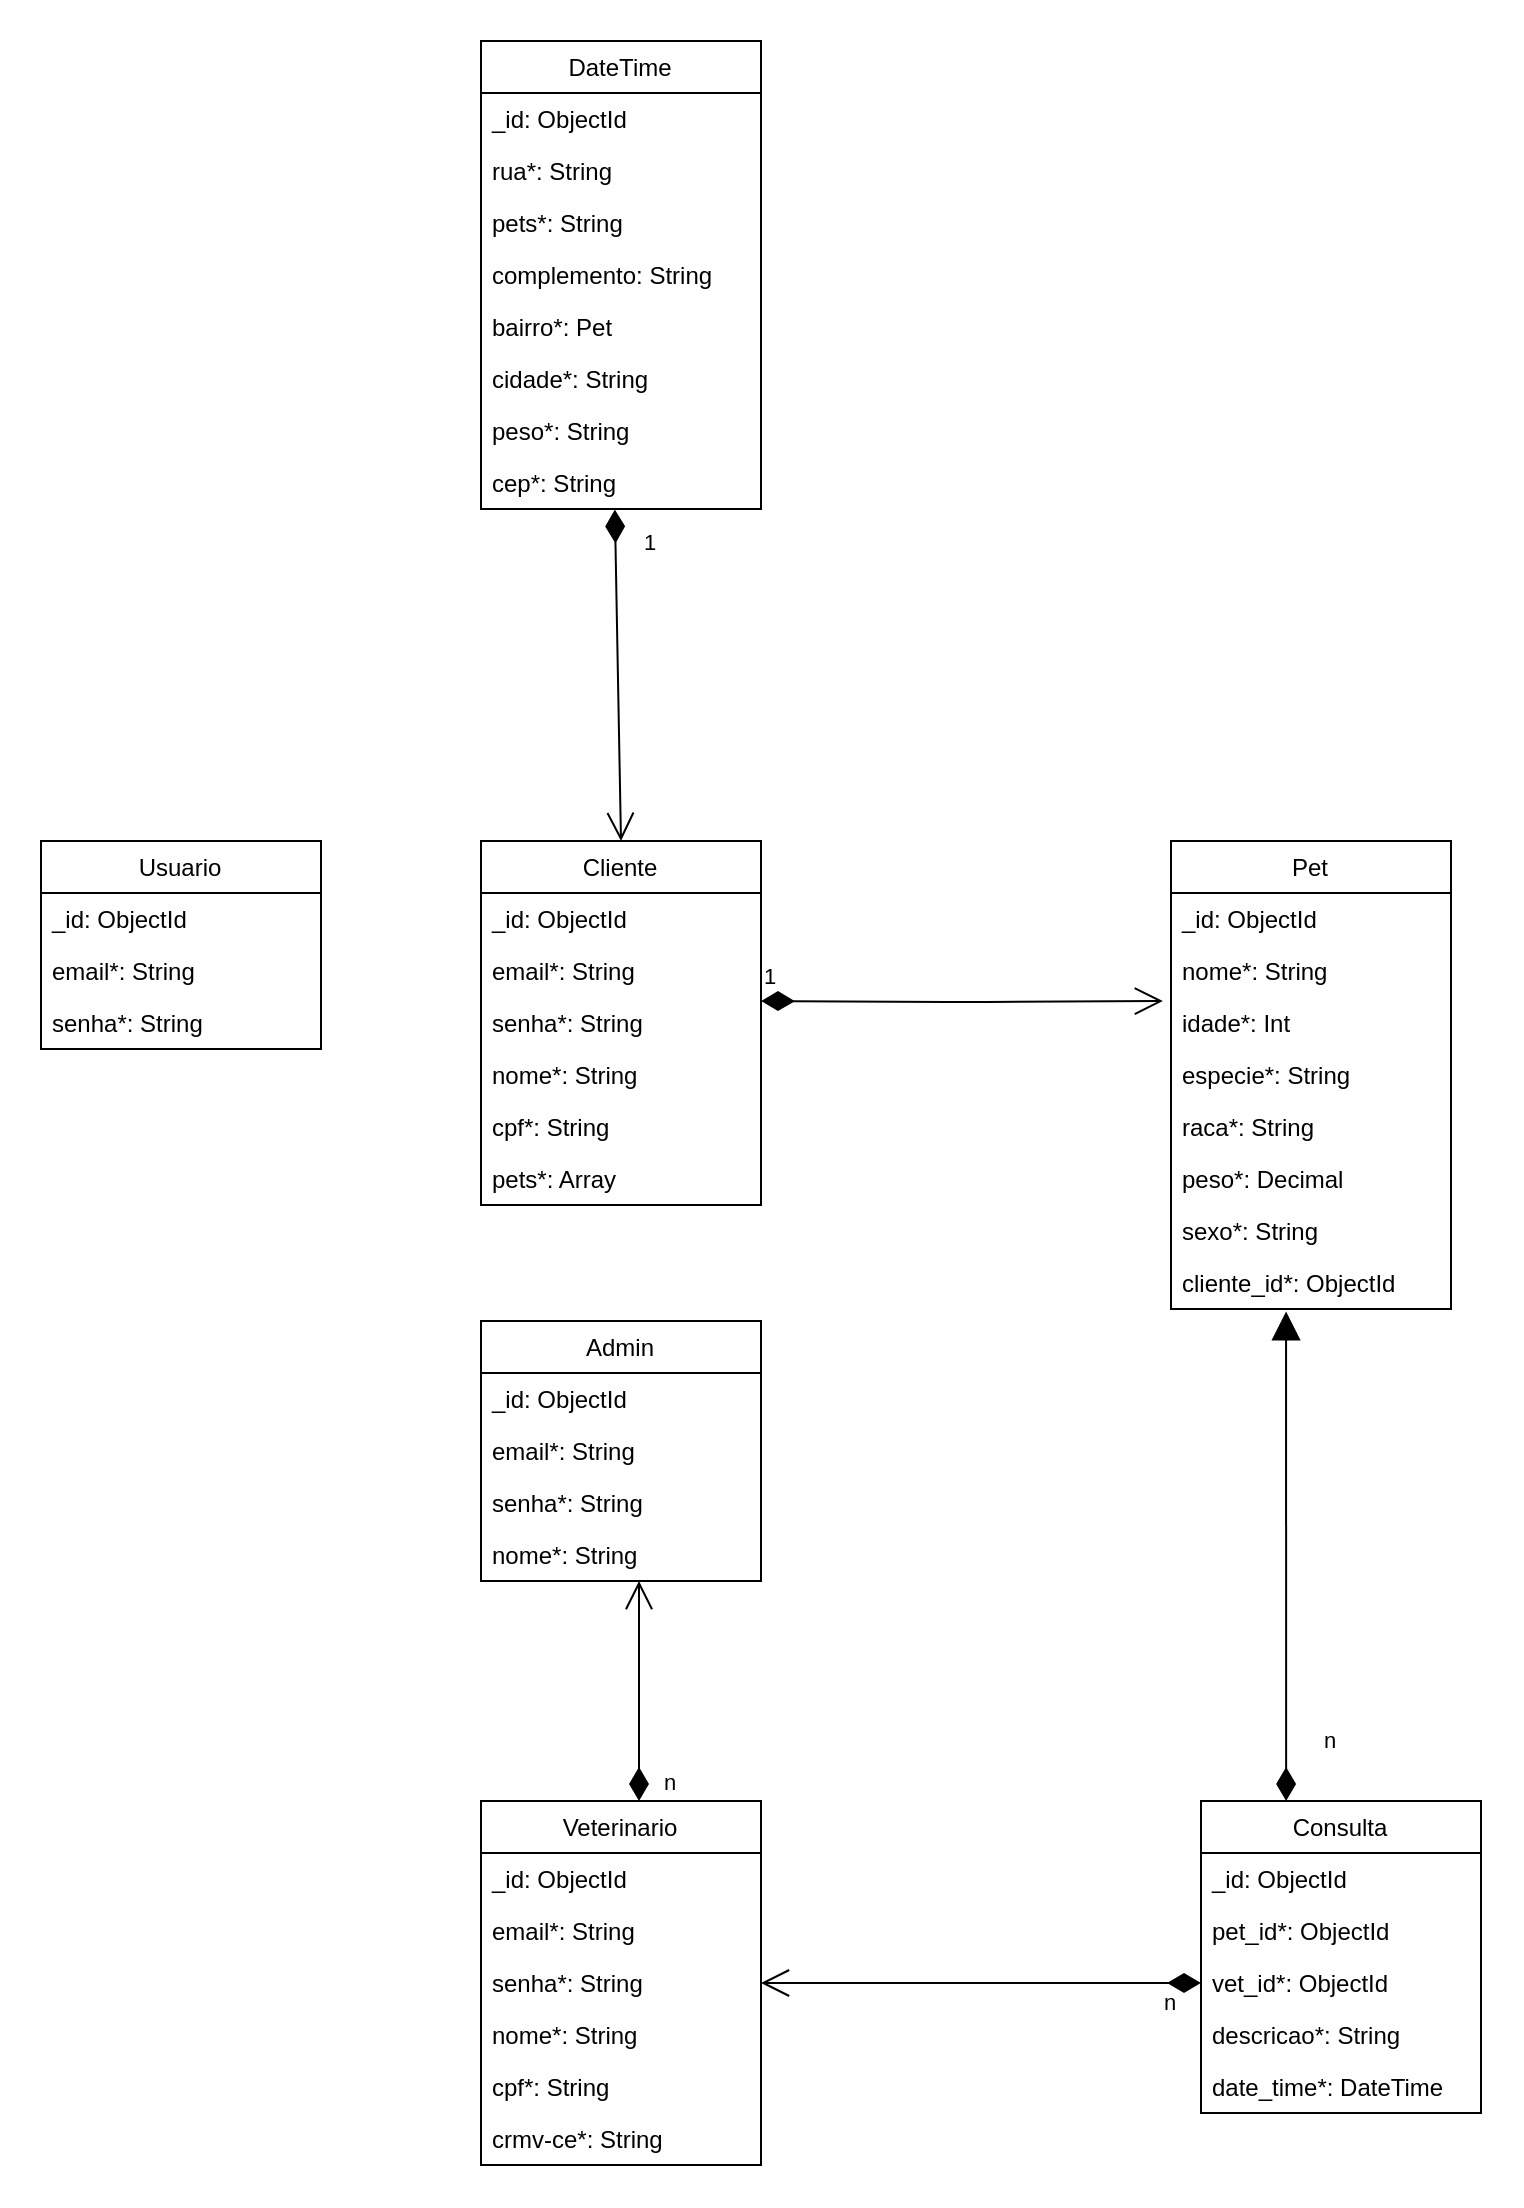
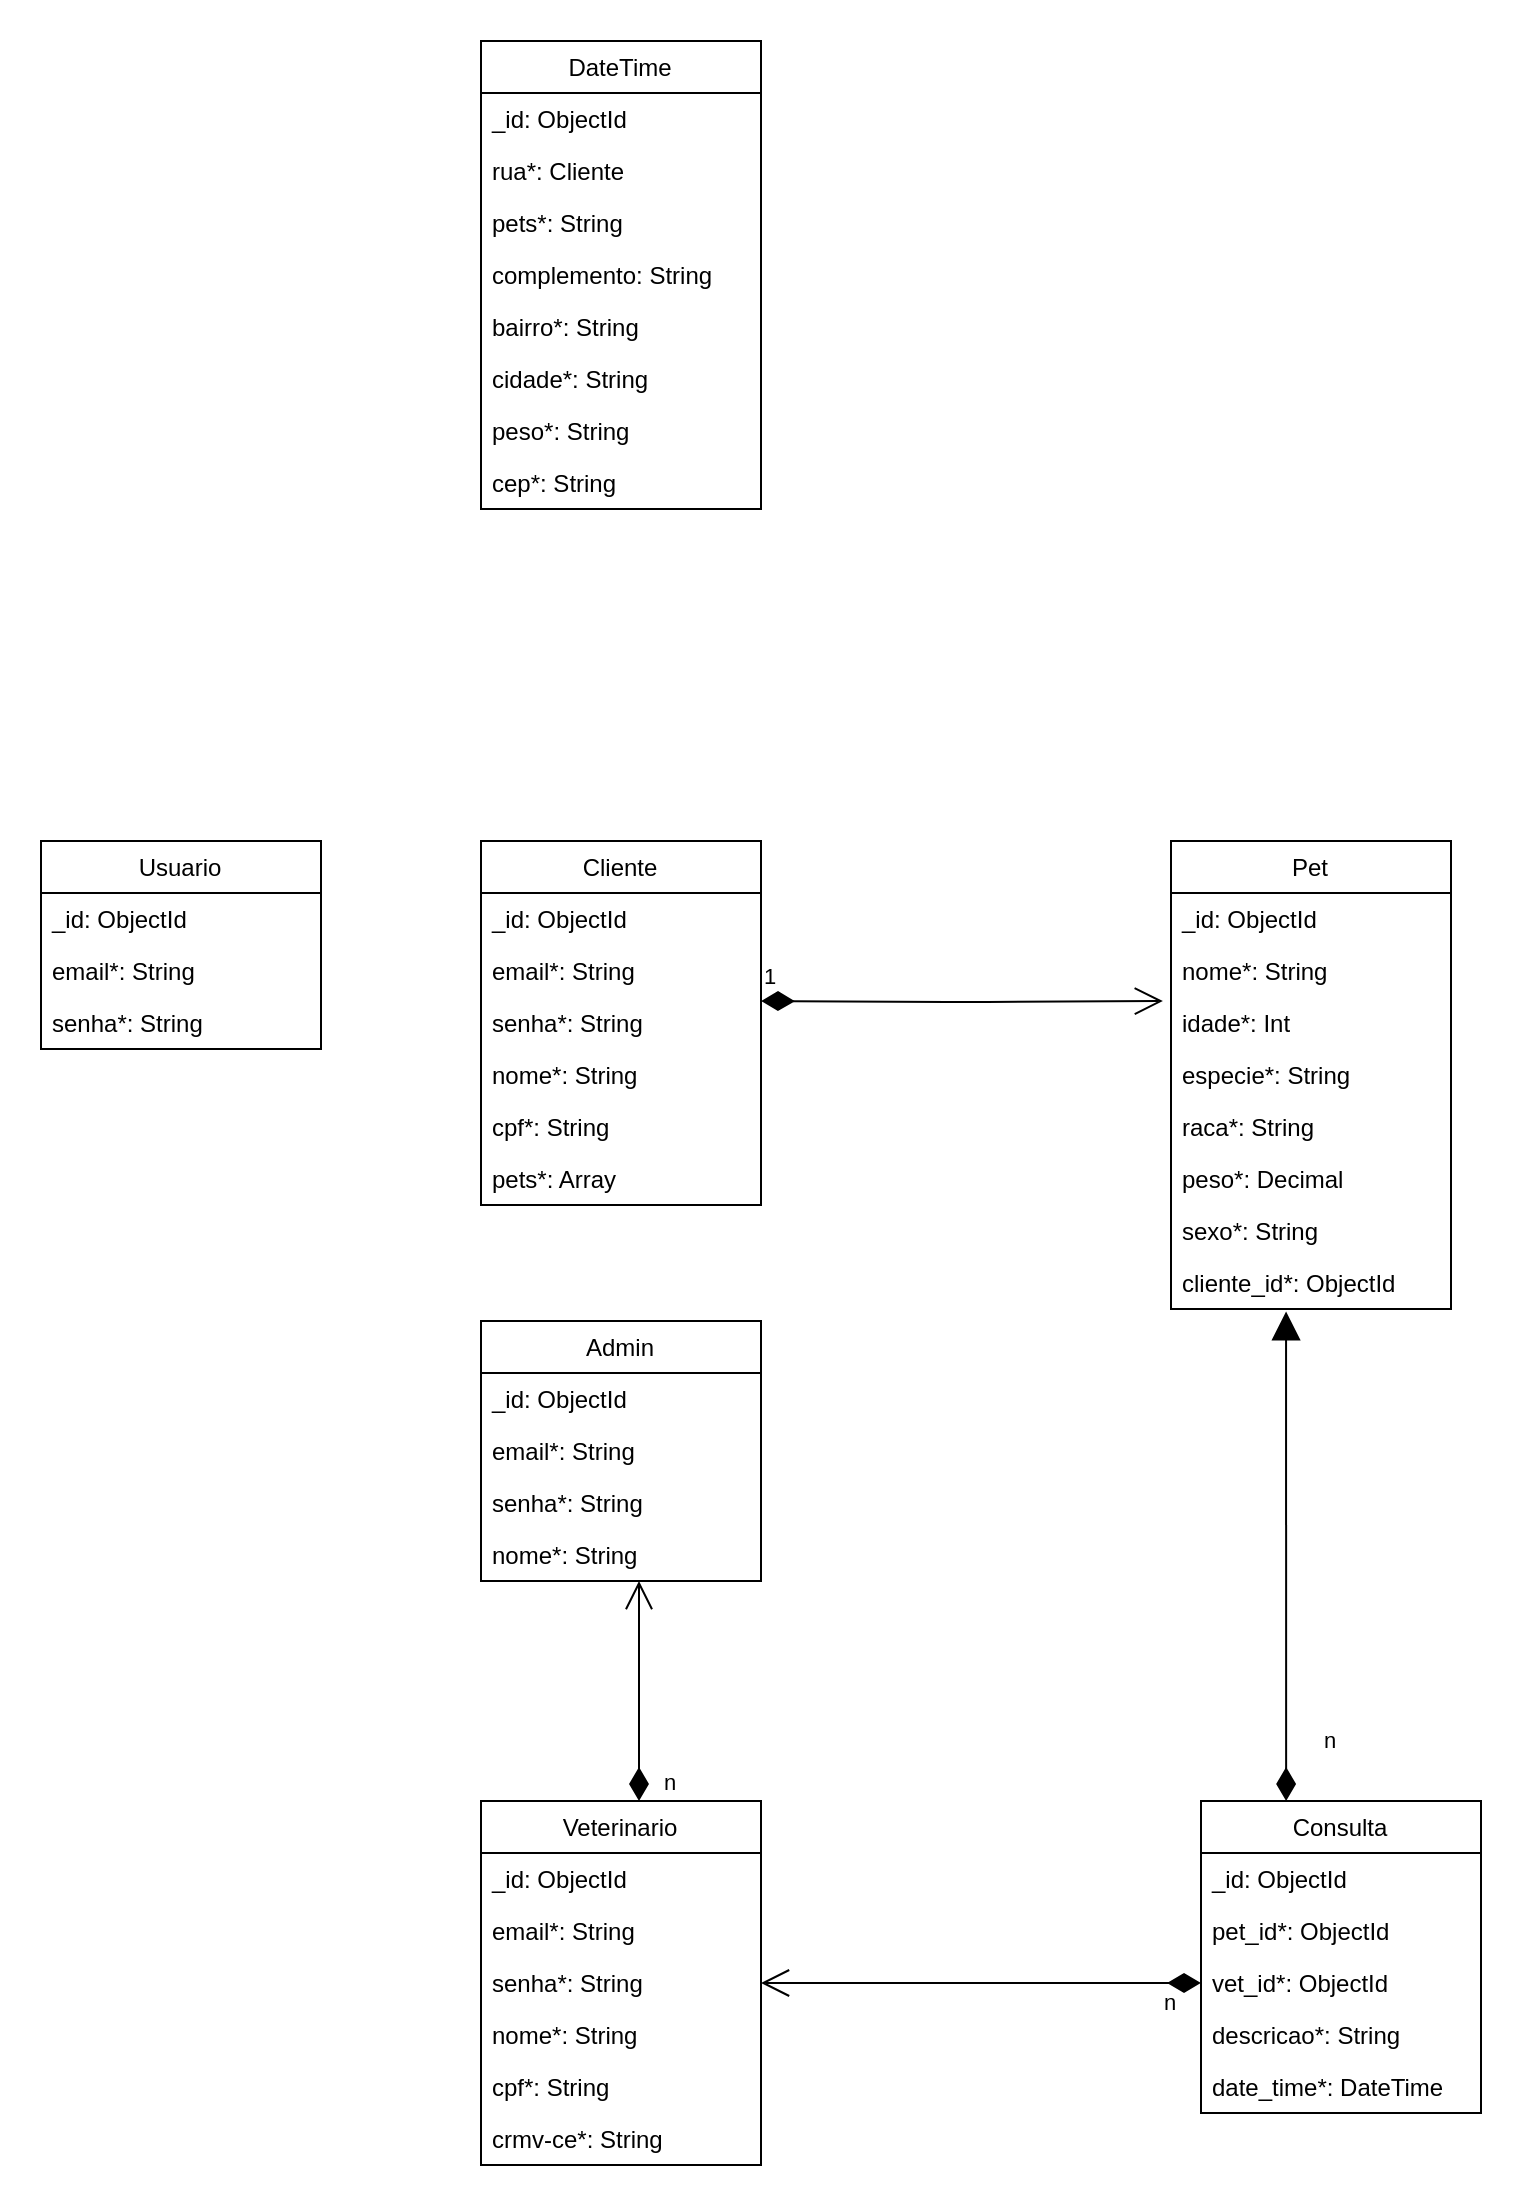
- <mxCell id="46" value="rua*: String" style="text;strokeColor=none;fillColor=none;align=left;verticalAlign=top;spacingLeft=4;spacingRight=4;overflow=hidden;rotatable=0;points=[[0,0.5],[1,0.5]];portConstraint=eastwest;" vertex="1" parent="44"><mxGeometry y="52" width="140" height="26" as="geometry" /></mxCell>
+ <mxCell id="46" value="rua*: Cliente" style="text;strokeColor=none;fillColor=none;align=left;verticalAlign=top;spacingLeft=4;spacingRight=4;overflow=hidden;rotatable=0;points=[[0,0.5],[1,0.5]];portConstraint=eastwest;" vertex="1" parent="44"><mxGeometry y="52" width="140" height="26" as="geometry" /></mxCell>
- <mxCell id="49" value="bairro*: Pet" style="text;strokeColor=none;fillColor=none;align=left;verticalAlign=top;spacingLeft=4;spacingRight=4;overflow=hidden;rotatable=0;points=[[0,0.5],[1,0.5]];portConstraint=eastwest;" vertex="1" parent="44"><mxGeometry y="130" width="140" height="26" as="geometry" /></mxCell>
+ <mxCell id="49" value="bairro*: String" style="text;strokeColor=none;fillColor=none;align=left;verticalAlign=top;spacingLeft=4;spacingRight=4;overflow=hidden;rotatable=0;points=[[0,0.5],[1,0.5]];portConstraint=eastwest;" vertex="1" parent="44"><mxGeometry y="130" width="140" height="26" as="geometry" /></mxCell>
- <mxCell id="53" value="1" style="endArrow=open;html=1;endSize=12;startArrow=diamondThin;startSize=14;startFill=1;align=left;verticalAlign=bottom;entryX=0.5;entryY=0;entryDx=0;entryDy=0;exitX=0.478;exitY=1.009;exitDx=0;exitDy=0;exitPerimeter=0;" edge="1" parent="1" source="52" target="2"><mxGeometry x="-0.686" y="13" relative="1" as="geometry"><mxPoint x="310" y="260" as="sourcePoint" /><mxPoint x="420" y="250" as="targetPoint" /><mxPoint as="offset" /></mxGeometry></mxCell>
